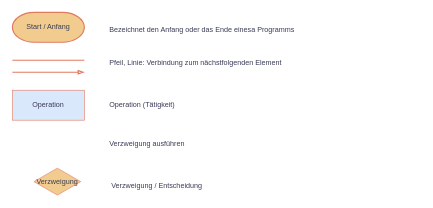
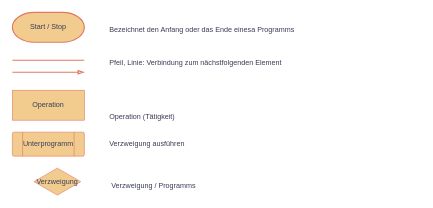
- <mxCell id="2" value="Start / Anfang" style="strokeWidth=2;html=1;shape=mxgraph.flowchart.terminator;whiteSpace=wrap;labelBackgroundColor=none;fillColor=#F2CC8F;strokeColor=#E07A5F;fontColor=#393C56;" vertex="1" parent="1"><mxGeometry x="20" y="20" width="120" height="50" as="geometry" /></mxCell>
+ <mxCell id="2" value="Start / Stop" style="strokeWidth=2;html=1;shape=mxgraph.flowchart.terminator;whiteSpace=wrap;labelBackgroundColor=none;fillColor=#F2CC8F;strokeColor=#E07A5F;fontColor=#393C56;" vertex="1" parent="1"><mxGeometry x="20" y="20" width="120" height="50" as="geometry" /></mxCell>
- <mxCell id="7" value="Operation" style="rounded=0;whiteSpace=wrap;html=1;strokeColor=#E07A5F;fontSize=12;fontColor=#393C56;fillColor=#dae8fc;" vertex="1" parent="1"><mxGeometry x="20" y="150" width="120" height="50" as="geometry" /></mxCell>
+ <mxCell id="7" value="Operation" style="rounded=0;whiteSpace=wrap;html=1;strokeColor=#E07A5F;fontSize=12;fontColor=#393C56;fillColor=#F2CC8F;" vertex="1" parent="1"><mxGeometry x="20" y="150" width="120" height="50" as="geometry" /></mxCell>
- <mxCell id="8" value="Operation (Tätigkeit)" style="text;html=1;strokeColor=none;fillColor=none;align=left;verticalAlign=middle;whiteSpace=wrap;rounded=0;fontColor=#393C56;" vertex="1" parent="1"><mxGeometry x="180" y="160" width="520" height="30" as="geometry" /></mxCell>
+ <mxCell id="8" value="Operation (Tätigkeit)" style="text;html=1;strokeColor=none;fillColor=none;align=left;verticalAlign=middle;whiteSpace=wrap;rounded=0;fontColor=#393C56;" vertex="1" parent="1"><mxGeometry x="180" y="180" width="520" height="30" as="geometry" /></mxCell>
+ <mxCell id="9" value="Unterprogramm" style="verticalLabelPosition=middle;verticalAlign=middle;html=1;shape=process;whiteSpace=wrap;rounded=1;size=0.14;arcSize=6;strokeColor=#E07A5F;fontSize=12;fontColor=#393C56;fillColor=#F2CC8F;labelPosition=center;align=center;" vertex="1" parent="1"><mxGeometry x="20" y="220" width="120" height="40" as="geometry" /></mxCell>
- <mxCell id="12" value="&amp;nbsp;Verzweigung / Entscheidung&amp;nbsp;" style="text;html=1;strokeColor=none;fillColor=none;align=left;verticalAlign=middle;whiteSpace=wrap;rounded=0;fontColor=#393C56;" vertex="1" parent="1"><mxGeometry x="180" y="295" width="520" height="30" as="geometry" /></mxCell>
+ <mxCell id="12" value="&amp;nbsp;Verzweigung / Programms&amp;nbsp;" style="text;html=1;strokeColor=none;fillColor=none;align=left;verticalAlign=middle;whiteSpace=wrap;rounded=0;fontColor=#393C56;" vertex="1" parent="1"><mxGeometry x="180" y="295" width="520" height="30" as="geometry" /></mxCell>
